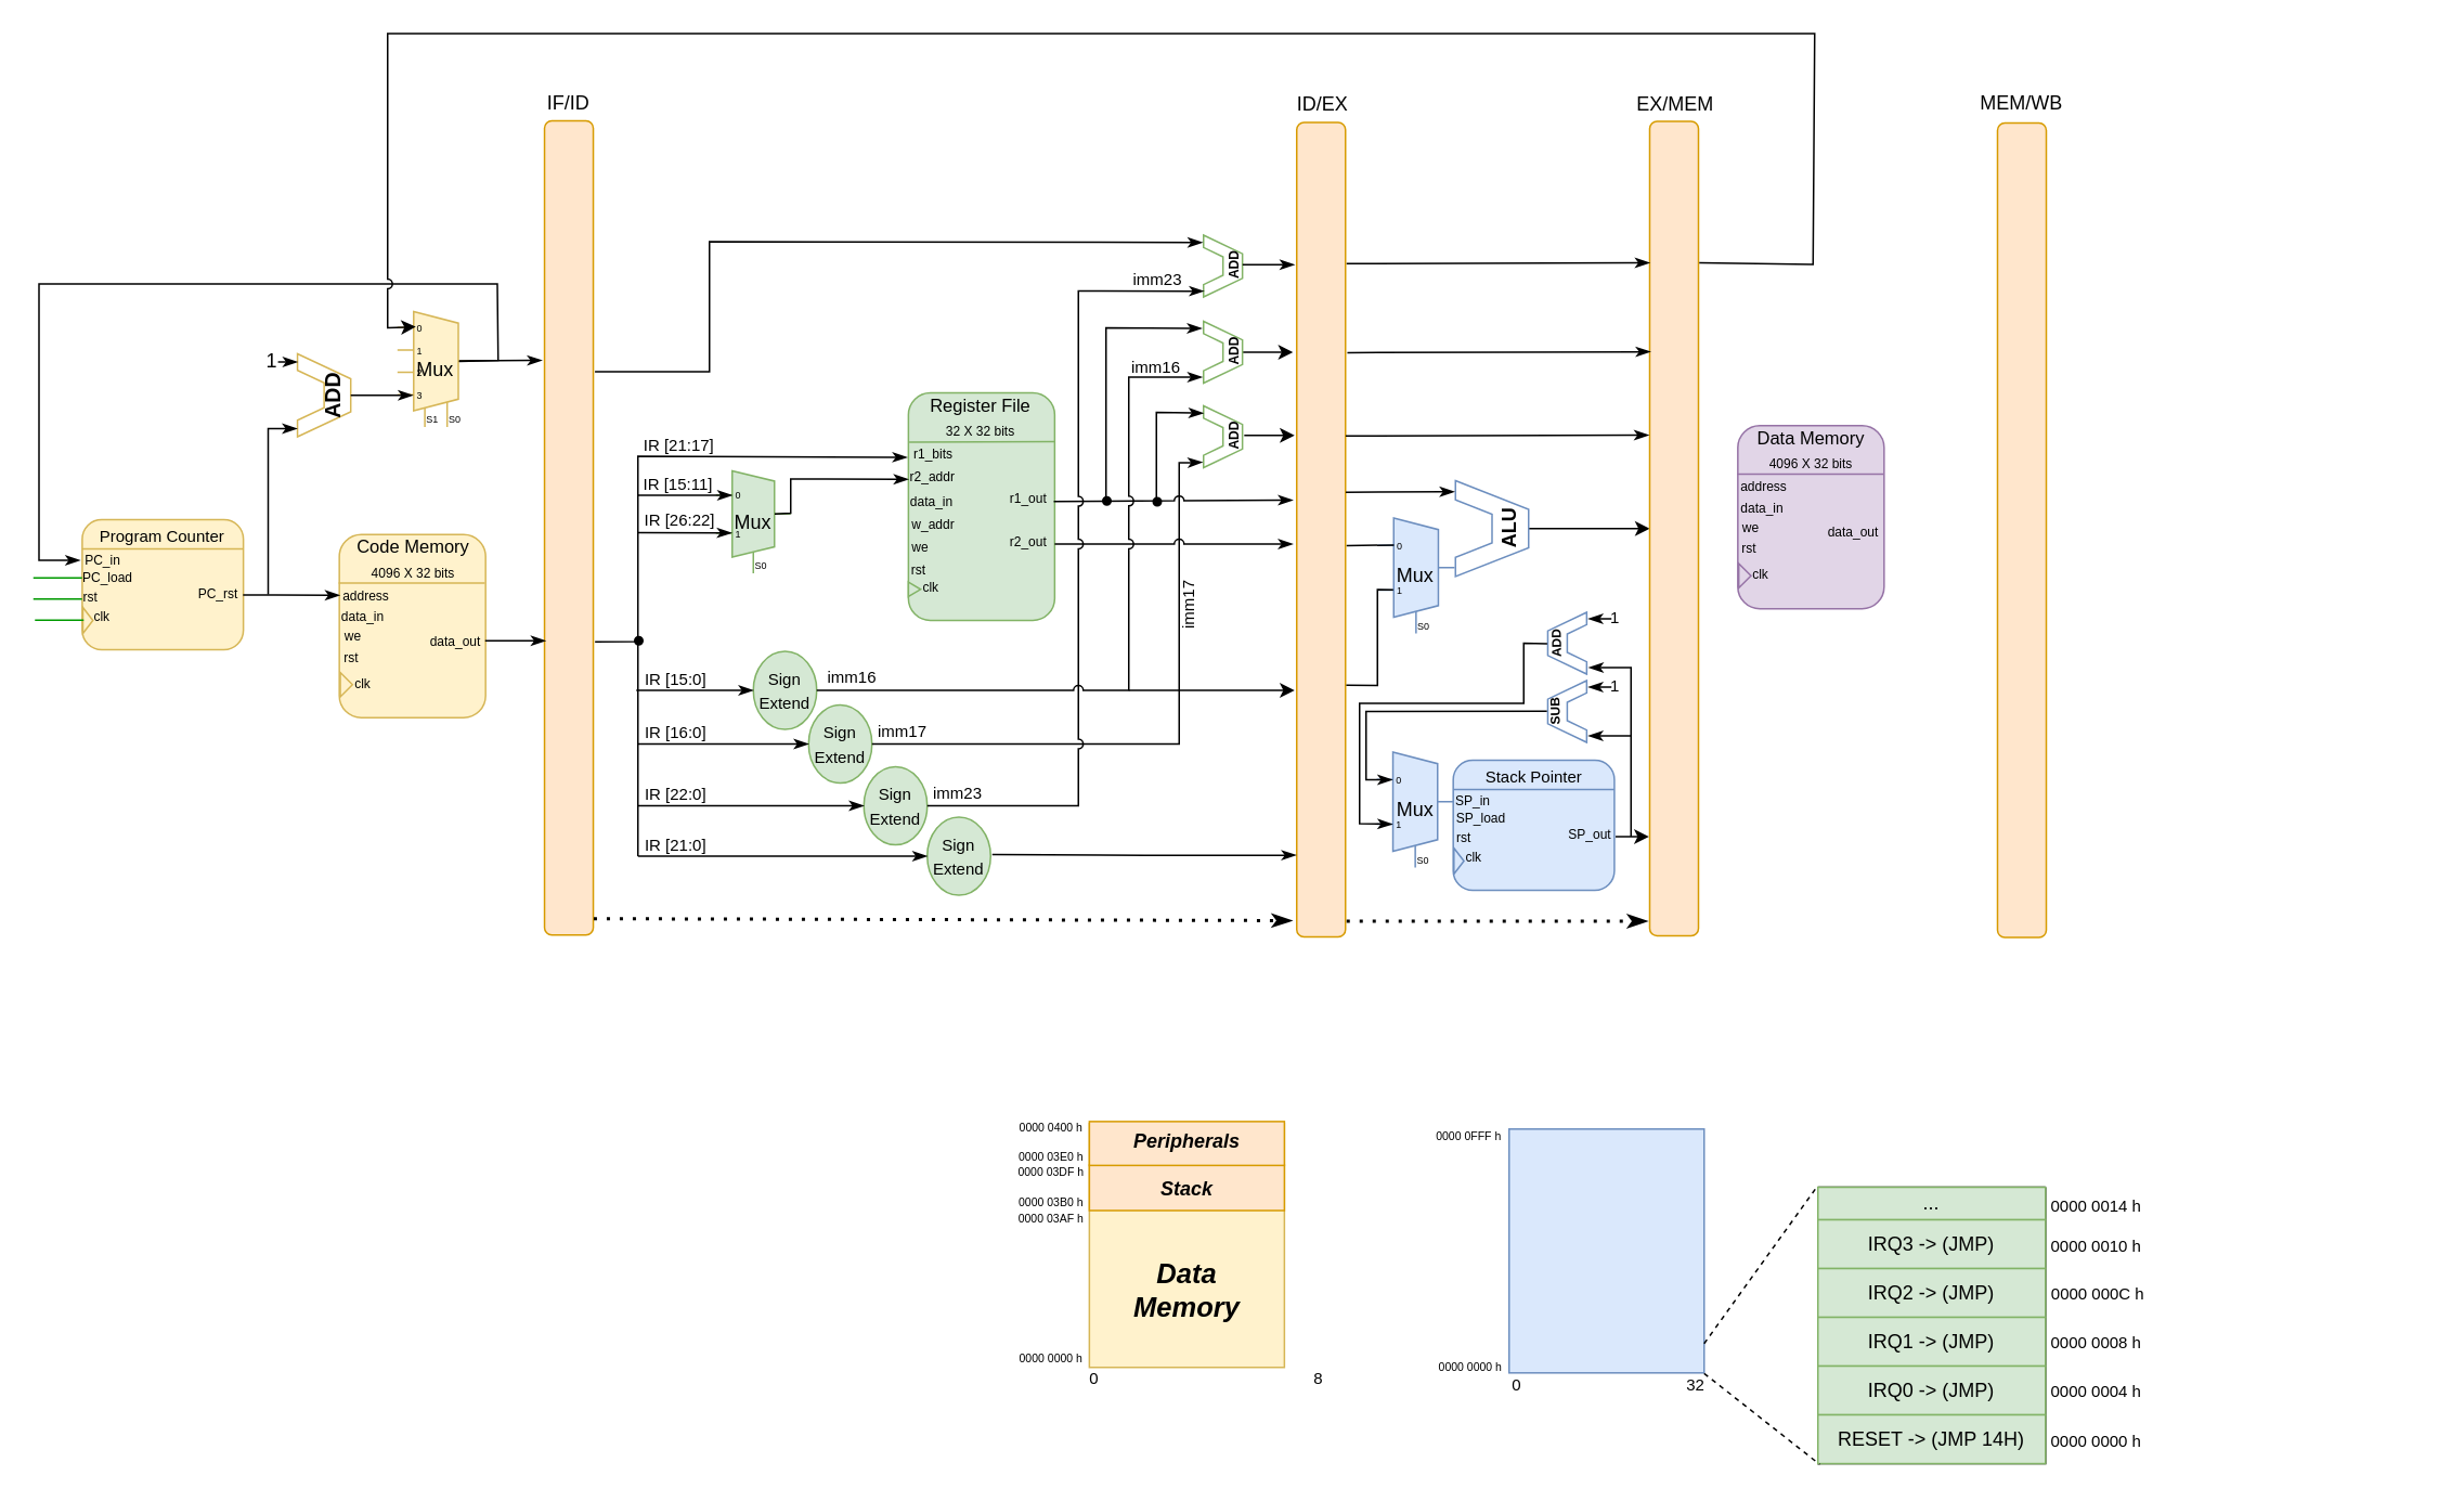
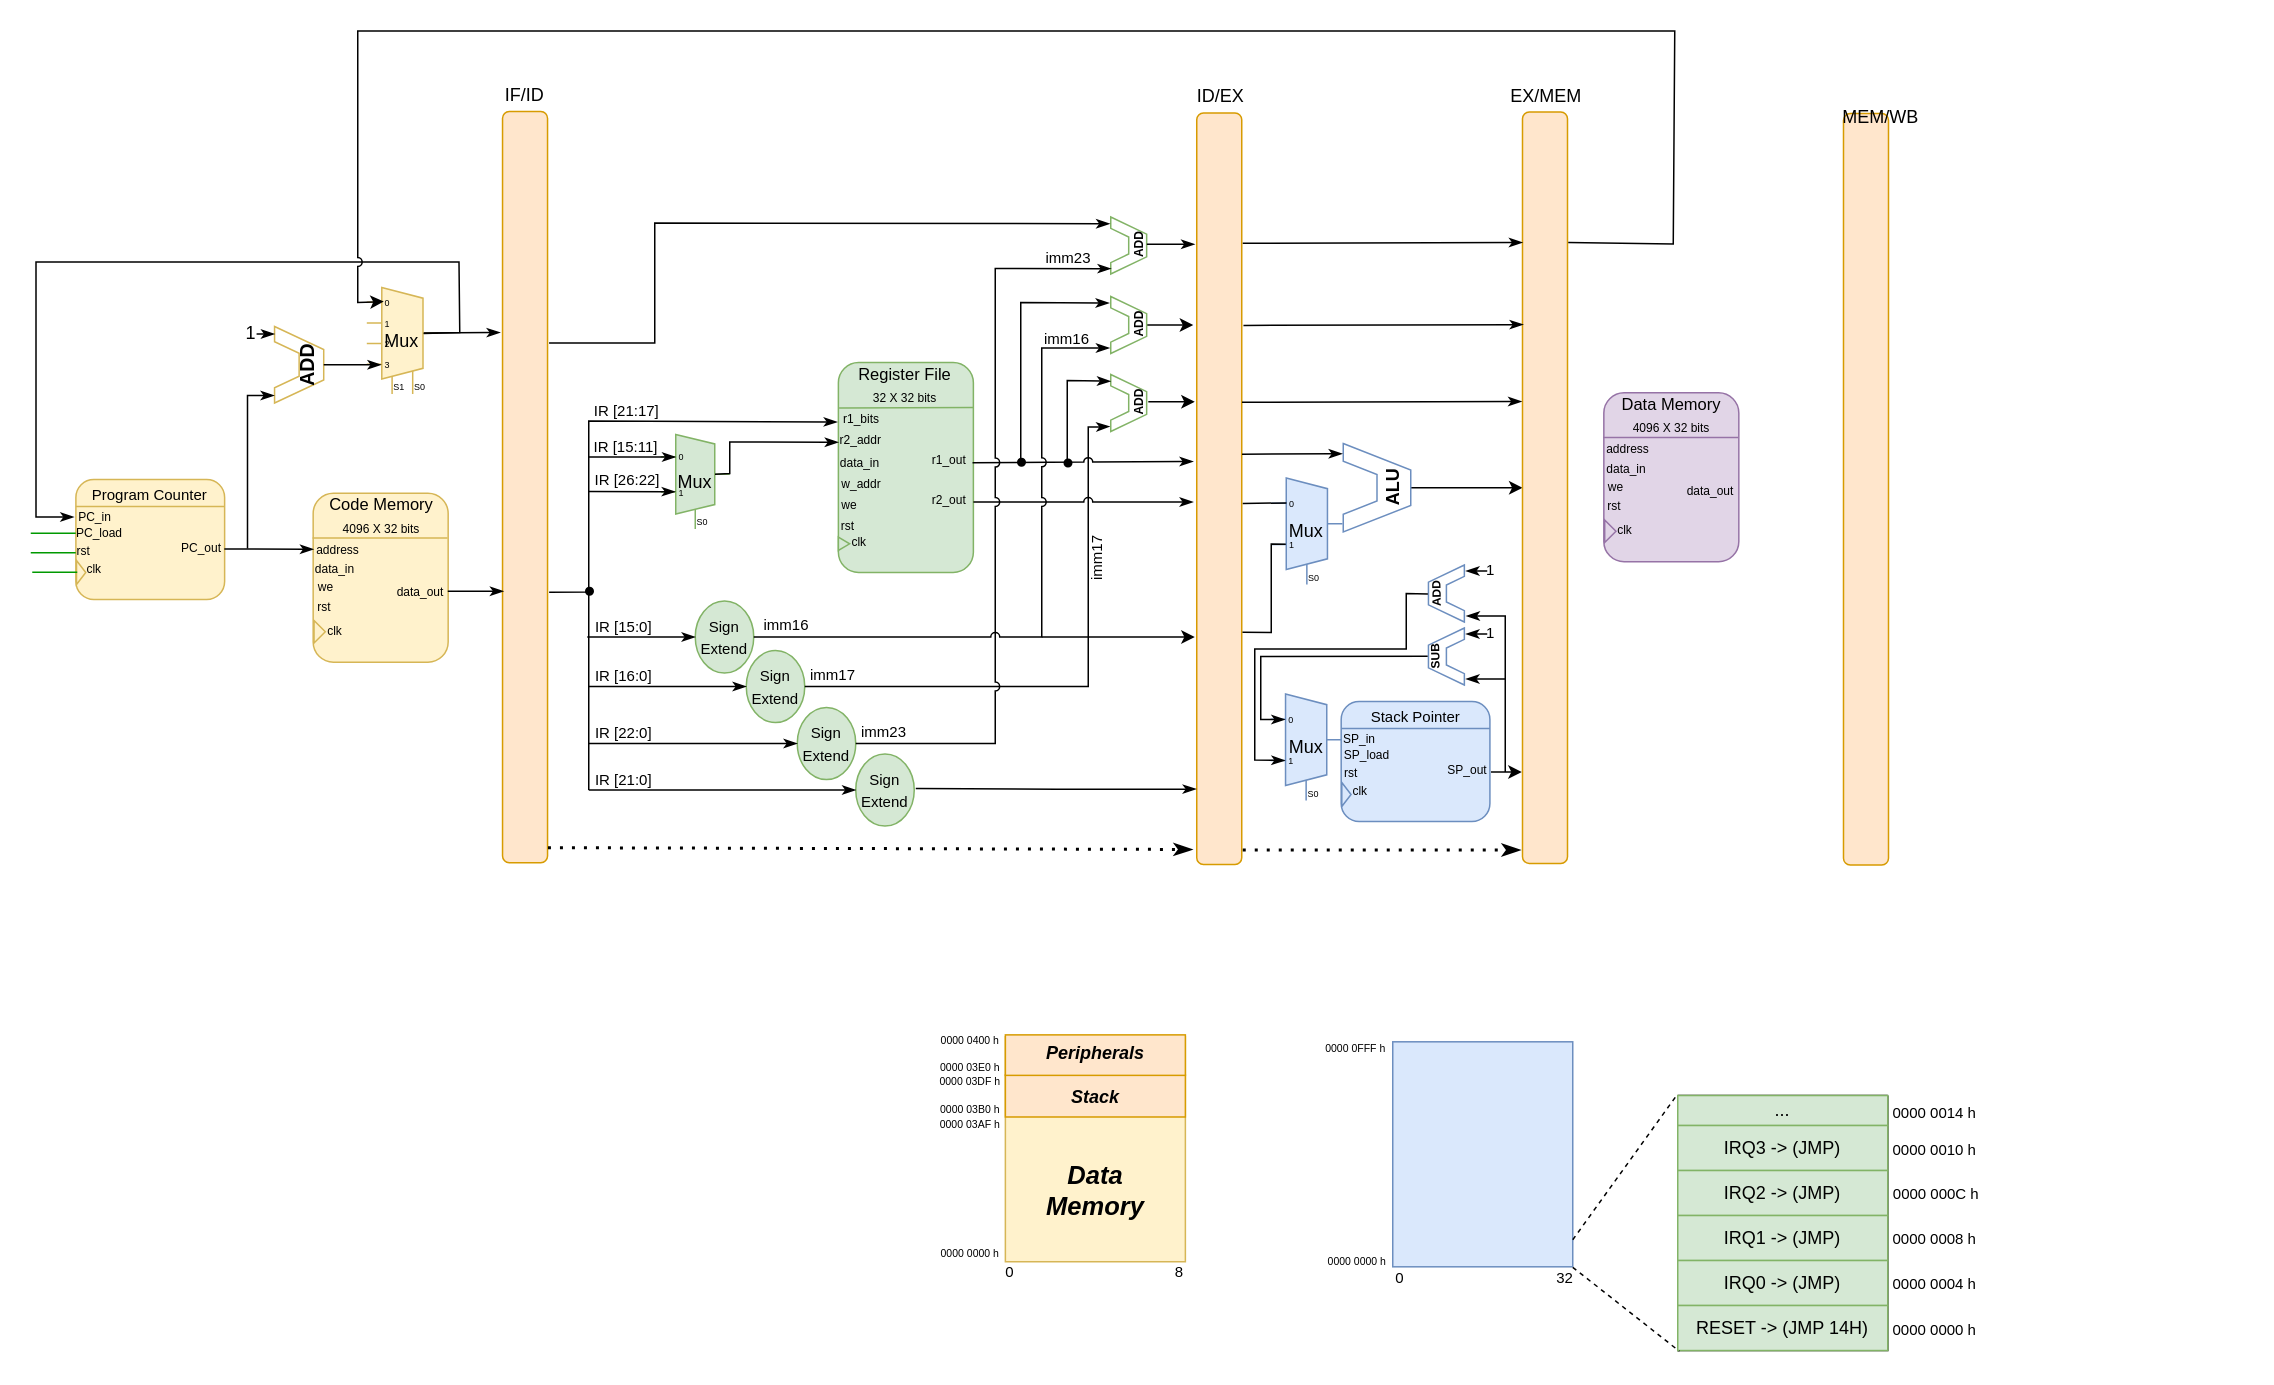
- <mxCell id="158" value="MEM/WB" style="text;html=1;align=center;verticalAlign=middle;whiteSpace=wrap;rounded=0;fontFamily=Helvetica;fontSize=12;fontColor=default;" parent="1" vertex="1"><mxGeometry x="1227" y="48" width="33" height="30" as="geometry" /></mxCell>
+ <mxCell id="158" value="MEM/WB" style="text;html=1;align=center;verticalAlign=middle;whiteSpace=wrap;rounded=0;fontFamily=Helvetica;fontSize=12;fontColor=default;" parent="1" vertex="1"><mxGeometry x="1237" y="63" width="33" height="30" as="geometry" /></mxCell>
- <mxCell id="37" value="&lt;span style=&quot;font-size: 8px;&quot;&gt;PC_rst&lt;/span&gt;" style="text;html=1;align=center;verticalAlign=middle;whiteSpace=wrap;rounded=0;" parent="29" vertex="1"><mxGeometry x="76.744" y="40.0" width="16.433" height="10" as="geometry" /></mxCell>
+ <mxCell id="37" value="&lt;span style=&quot;font-size: 8px;&quot;&gt;PC_out&lt;/span&gt;" style="text;html=1;align=center;verticalAlign=middle;whiteSpace=wrap;rounded=0;" parent="29" vertex="1"><mxGeometry x="76.744" y="40.0" width="16.433" height="10" as="geometry" /></mxCell>
- <mxCell id="189" value="&lt;span style=&quot;font-size: 10px;&quot;&gt;8&lt;/span&gt;" style="text;html=1;strokeColor=none;fillColor=none;align=center;verticalAlign=middle;whiteSpace=wrap;rounded=0;" parent="1" vertex="1"><mxGeometry x="796" y="832" width="30" height="30" as="geometry" /></mxCell>
+ <mxCell id="189" value="&lt;span style=&quot;font-size: 10px;&quot;&gt;8&lt;/span&gt;" style="text;html=1;strokeColor=none;fillColor=none;align=center;verticalAlign=middle;whiteSpace=wrap;rounded=0;" parent="1" vertex="1"><mxGeometry x="771" y="832" width="30" height="30" as="geometry" /></mxCell>
